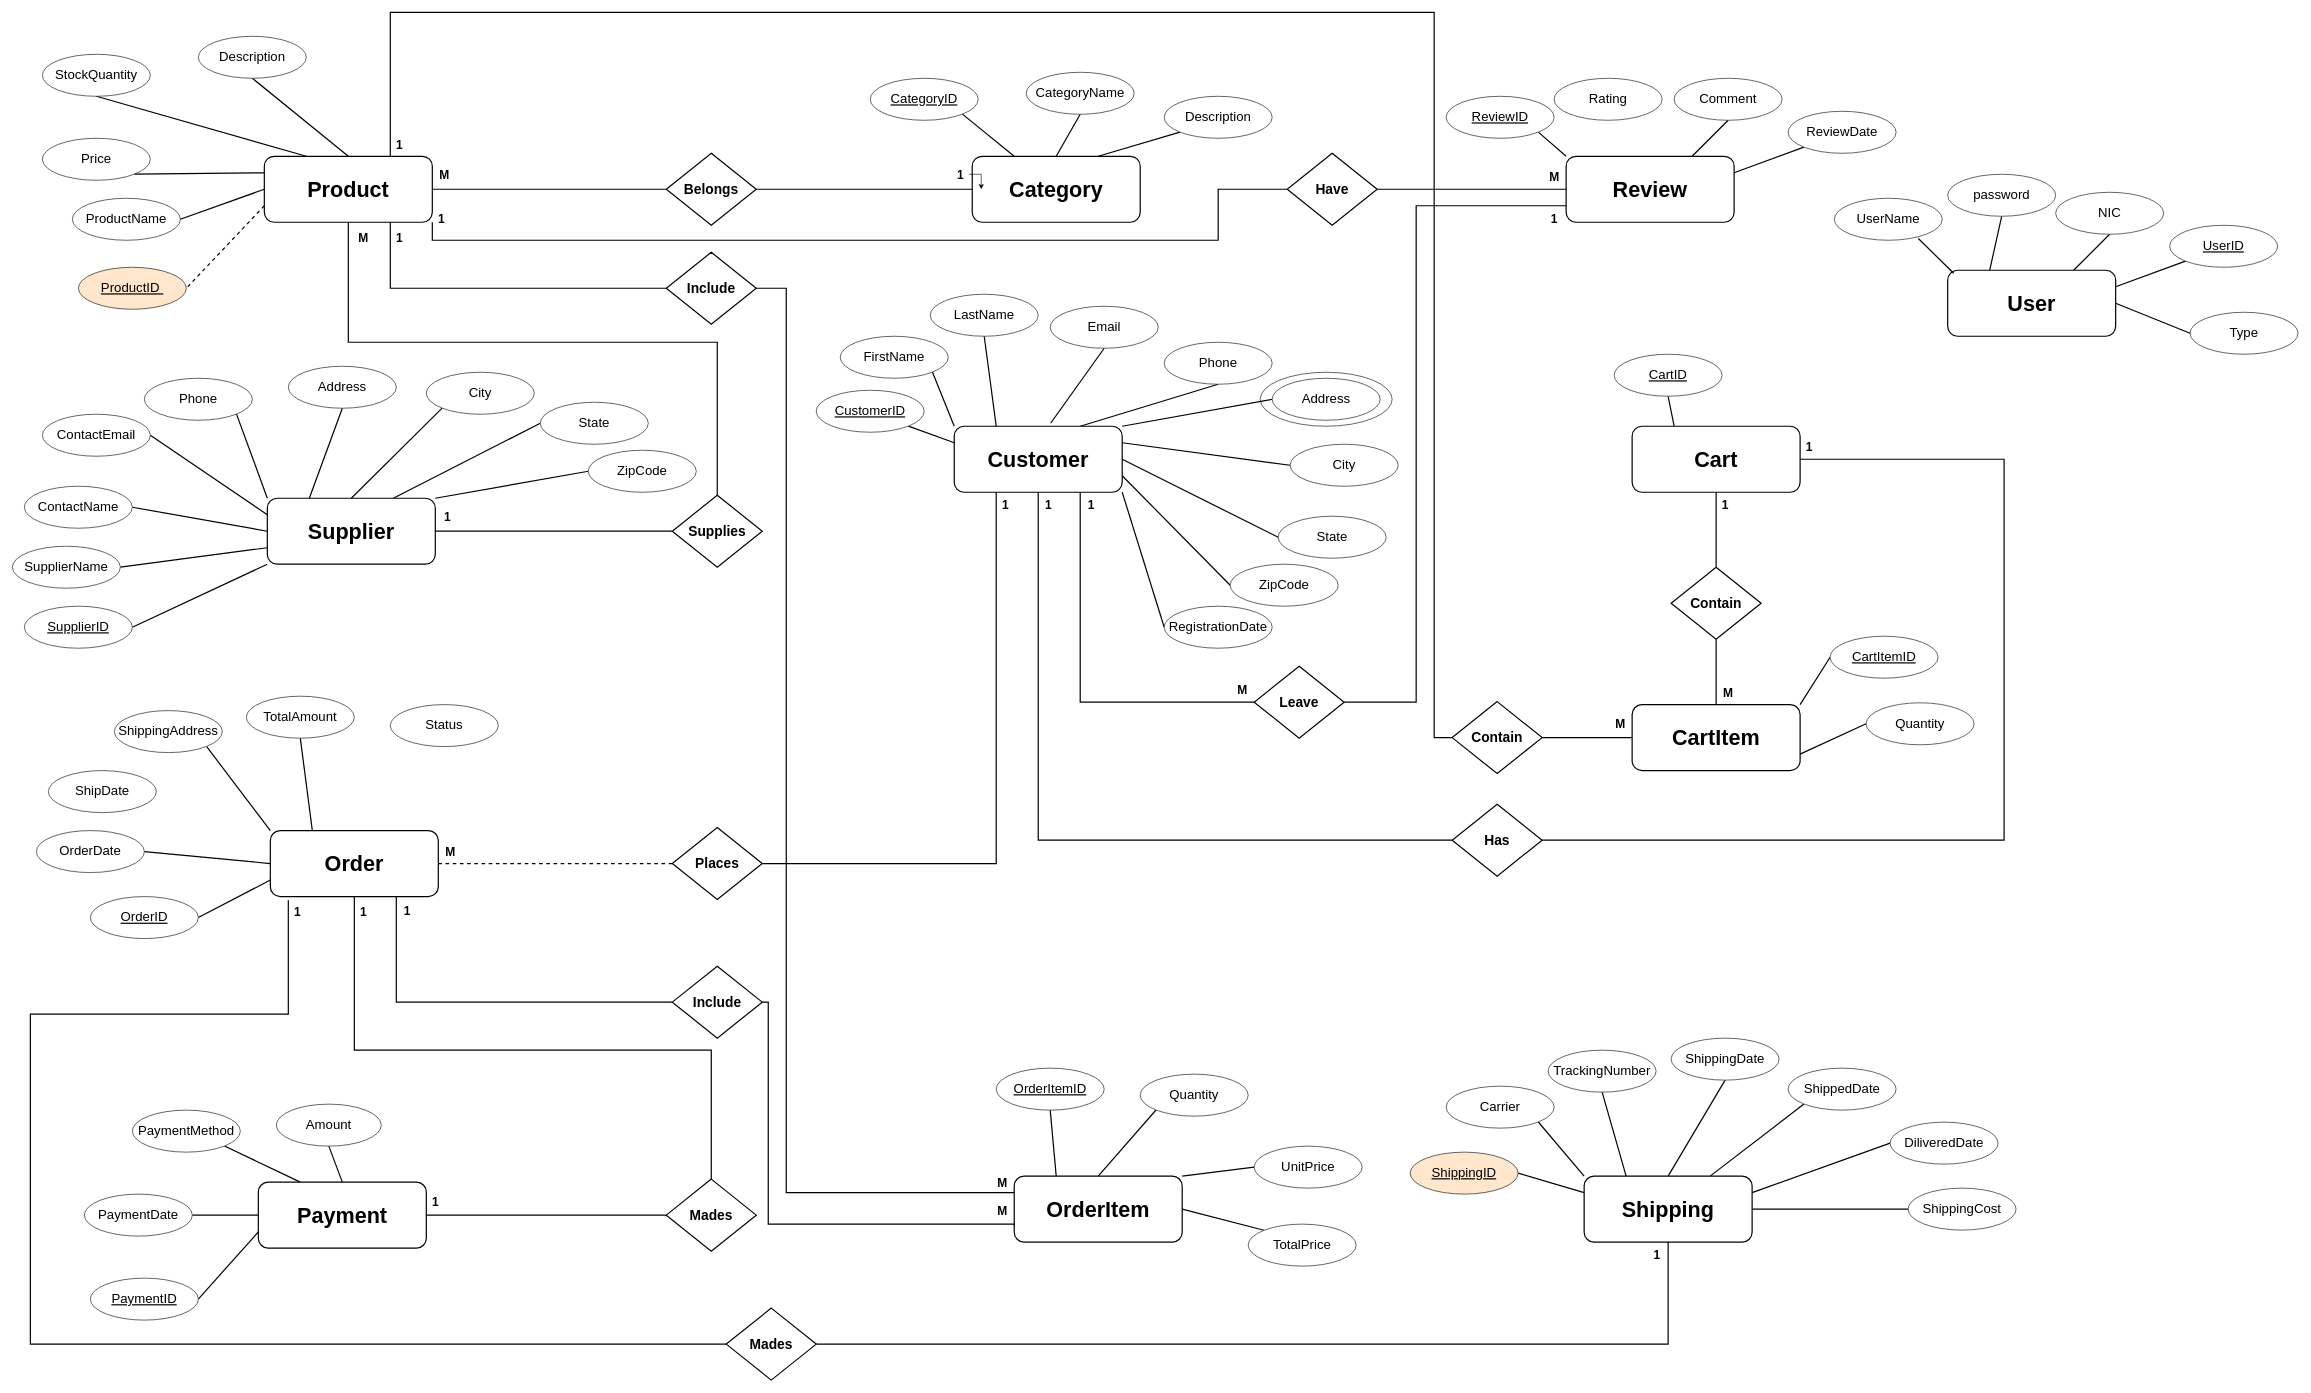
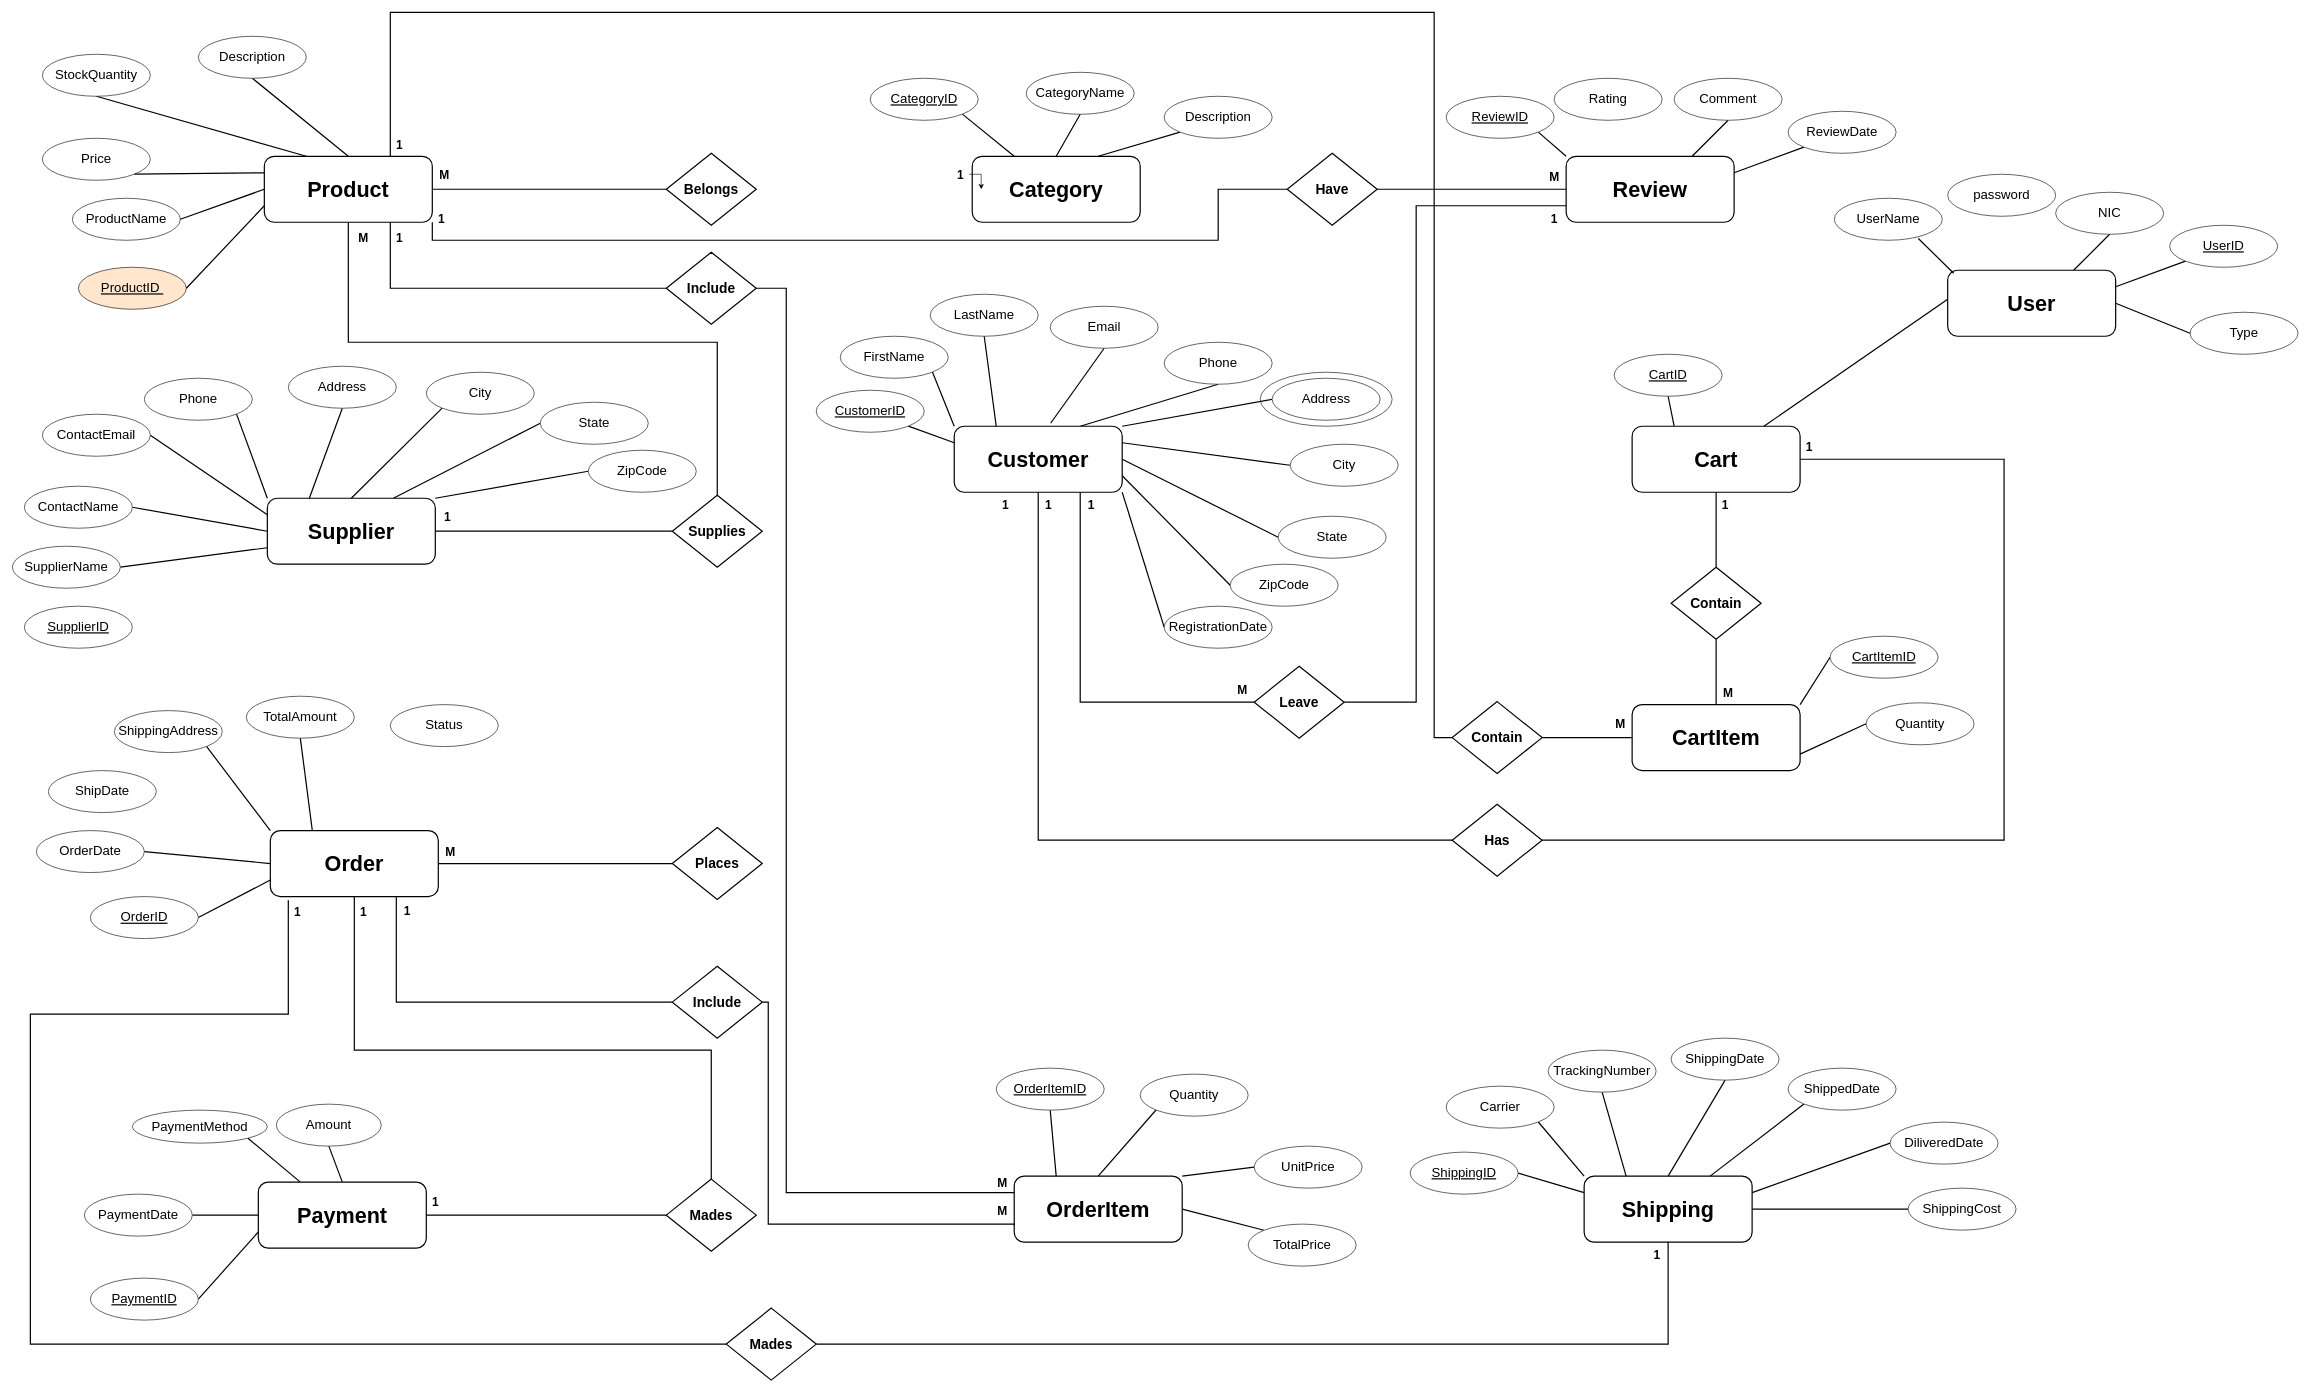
- <mxCell id="95" style="edgeStyle=orthogonalEdgeStyle;rounded=0;orthogonalLoop=1;jettySize=auto;html=1;exitX=1;exitY=0.5;exitDx=0;exitDy=0;strokeColor=default;strokeWidth=2;align=center;verticalAlign=middle;fontFamily=Helvetica;fontSize=12;fontColor=default;labelBackgroundColor=default;endArrow=none;endFill=0;entryX=0;entryY=0.5;entryDx=0;entryDy=0;" parent="1" source="97" target="28" edge="1"><mxGeometry relative="1" as="geometry"><mxPoint x="1450" y="290" as="targetPoint" /></mxGeometry></mxCell>
- <mxCell id="182" style="edgeStyle=none;rounded=0;orthogonalLoop=1;jettySize=auto;html=1;exitX=0.25;exitY=0;exitDx=0;exitDy=0;entryX=0.5;entryY=1;entryDx=0;entryDy=0;strokeColor=default;strokeWidth=2;align=center;verticalAlign=middle;fontFamily=Helvetica;fontSize=12;fontColor=default;labelBackgroundColor=default;endArrow=none;endFill=0;" parent="1" source="185" target="187" edge="1"><mxGeometry relative="1" as="geometry" /></mxCell>
+ <mxCell id="182" style="edgeStyle=none;rounded=0;orthogonalLoop=1;jettySize=auto;html=1;exitX=0.25;exitY=0;exitDx=0;exitDy=0;strokeColor=default;strokeWidth=2;align=center;verticalAlign=middle;fontFamily=Helvetica;fontSize=12;fontColor=default;labelBackgroundColor=default;endArrow=none;endFill=0;" parent="1" source="185" target="149" edge="1"><mxGeometry relative="1" as="geometry" /></mxCell>
- <mxCell id="11" style="edgeStyle=none;rounded=0;orthogonalLoop=1;jettySize=auto;html=1;exitX=0;exitY=0.75;exitDx=0;exitDy=0;strokeColor=default;align=center;verticalAlign=middle;fontFamily=Helvetica;fontSize=12;fontColor=default;labelBackgroundColor=default;endArrow=none;endFill=0;strokeWidth=2;entryX=1;entryY=0.5;entryDx=0;entryDy=0;dashed=1;" parent="1" source="3" target="4" edge="1"><mxGeometry relative="1" as="geometry"><mxPoint x="437" y="351" as="targetPoint" /><mxPoint x="760" y="384" as="sourcePoint" /></mxGeometry></mxCell>
+ <mxCell id="11" style="edgeStyle=none;rounded=0;orthogonalLoop=1;jettySize=auto;html=1;exitX=0;exitY=0.75;exitDx=0;exitDy=0;strokeColor=default;align=center;verticalAlign=middle;fontFamily=Helvetica;fontSize=12;fontColor=default;labelBackgroundColor=default;endArrow=none;endFill=0;strokeWidth=2;entryX=1;entryY=0.5;entryDx=0;entryDy=0;" parent="1" source="3" target="4" edge="1"><mxGeometry relative="1" as="geometry"><mxPoint x="437" y="351" as="targetPoint" /><mxPoint x="760" y="384" as="sourcePoint" /></mxGeometry></mxCell>
- <mxCell id="45" style="edgeStyle=none;rounded=0;orthogonalLoop=1;jettySize=auto;html=1;exitX=1;exitY=0.5;exitDx=0;exitDy=0;entryX=0;entryY=1;entryDx=0;entryDy=0;strokeColor=default;strokeWidth=2;align=center;verticalAlign=middle;fontFamily=Helvetica;fontSize=12;fontColor=default;labelBackgroundColor=default;endArrow=none;endFill=0;" parent="1" source="46" target="26" edge="1"><mxGeometry relative="1" as="geometry" /></mxCell>
- <mxCell id="101" style="edgeStyle=orthogonalEdgeStyle;rounded=0;orthogonalLoop=1;jettySize=auto;html=1;exitX=1;exitY=0.5;exitDx=0;exitDy=0;entryX=0.25;entryY=1;entryDx=0;entryDy=0;strokeColor=default;strokeWidth=2;align=center;verticalAlign=middle;fontFamily=Helvetica;fontSize=12;fontColor=default;labelBackgroundColor=default;endArrow=none;endFill=0;" parent="1" source="102" target="44" edge="1"><mxGeometry relative="1" as="geometry" /></mxCell>
- <mxCell id="100" style="edgeStyle=orthogonalEdgeStyle;rounded=0;orthogonalLoop=1;jettySize=auto;html=1;exitX=0;exitY=0.5;exitDx=0;exitDy=0;entryX=1;entryY=0.5;entryDx=0;entryDy=0;strokeColor=default;strokeWidth=2;align=center;verticalAlign=middle;fontFamily=Helvetica;fontSize=12;fontColor=default;labelBackgroundColor=default;endArrow=none;endFill=0;dashed=1;" parent="1" source="102" target="35" edge="1"><mxGeometry relative="1" as="geometry" /></mxCell>
+ <mxCell id="100" style="edgeStyle=orthogonalEdgeStyle;rounded=0;orthogonalLoop=1;jettySize=auto;html=1;exitX=0;exitY=0.5;exitDx=0;exitDy=0;entryX=1;entryY=0.5;entryDx=0;entryDy=0;strokeColor=default;strokeWidth=2;align=center;verticalAlign=middle;fontFamily=Helvetica;fontSize=12;fontColor=default;labelBackgroundColor=default;endArrow=none;endFill=0;" parent="1" source="102" target="35" edge="1"><mxGeometry relative="1" as="geometry" /></mxCell>
- <mxCell id="93" value="PaymentMethod" style="ellipse;whiteSpace=wrap;html=1;fontSize=22;" parent="1" vertex="1"><mxGeometry x="220" y="1850" width="180" height="70" as="geometry" /></mxCell>
+ <mxCell id="93" value="PaymentMethod" style="ellipse;whiteSpace=wrap;html=1;fontSize=22;" parent="1" vertex="1"><mxGeometry x="220" y="1850" width="225" height="55" as="geometry" /></mxCell>
- <mxCell id="128" value="ShippingID " style="ellipse;whiteSpace=wrap;html=1;fontSize=22;fontStyle=4;fillColor=#ffe6cc;" parent="1" vertex="1"><mxGeometry x="2350" y="1920" width="180" height="70" as="geometry" /></mxCell>
+ <mxCell id="128" value="ShippingID " style="ellipse;whiteSpace=wrap;html=1;fontSize=22;fontStyle=4" parent="1" vertex="1"><mxGeometry x="2350" y="1920" width="180" height="70" as="geometry" /></mxCell>
